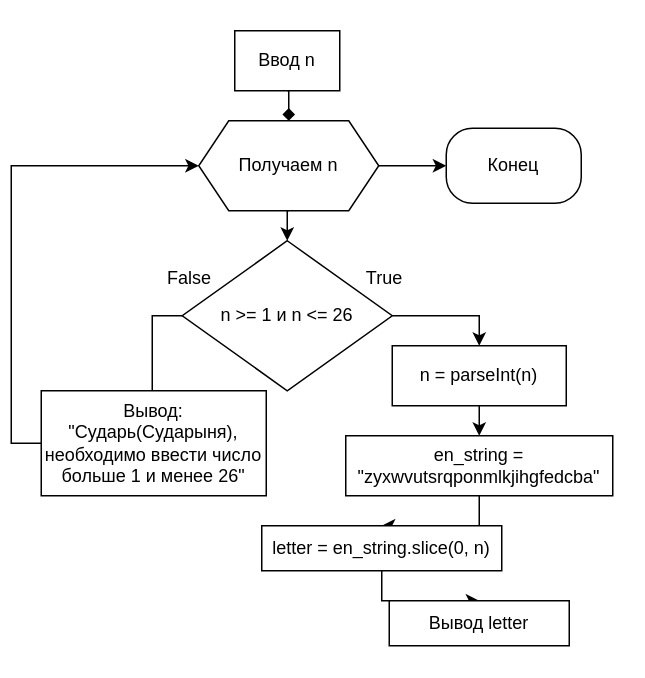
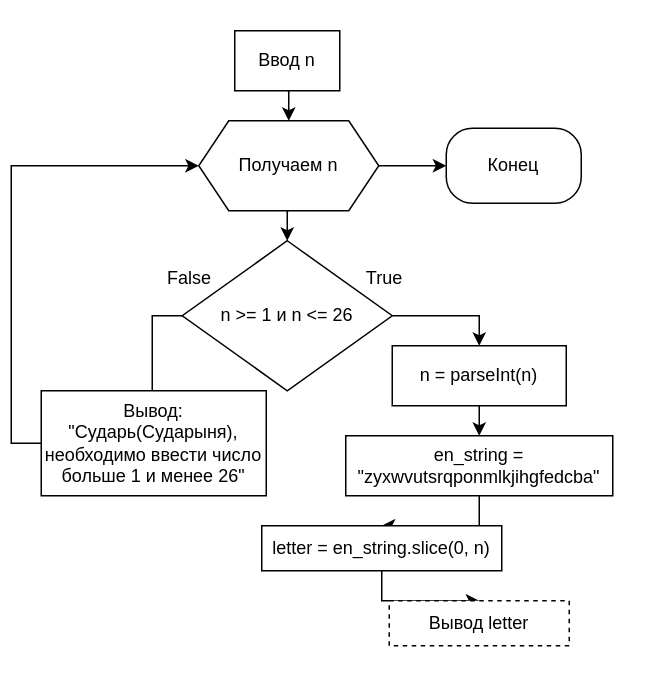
- <mxCell id="8" style="edgeStyle=orthogonalEdgeStyle;rounded=0;orthogonalLoop=1;jettySize=auto;html=1;exitX=0.5;exitY=1;exitDx=0;exitDy=0;entryX=0.5;entryY=0;entryDx=0;entryDy=0;endArrow=diamond;" edge="1" parent="1" source="9" target="7"><mxGeometry relative="1" as="geometry" /></mxCell>
+ <mxCell id="8" style="edgeStyle=orthogonalEdgeStyle;rounded=0;orthogonalLoop=1;jettySize=auto;html=1;exitX=0.5;exitY=1;exitDx=0;exitDy=0;entryX=0.5;entryY=0;entryDx=0;entryDy=0;" edge="1" parent="1" source="9" target="7"><mxGeometry relative="1" as="geometry" /></mxCell>
- <mxCell id="20" value="Вывод&amp;nbsp;letter" style="rounded=0;whiteSpace=wrap;html=1;" vertex="1" parent="1"><mxGeometry x="252" y="400" width="120" height="30" as="geometry" /></mxCell>
+ <mxCell id="20" value="Вывод&amp;nbsp;letter" style="rounded=0;whiteSpace=wrap;html=1;dashed=1;" vertex="1" parent="1"><mxGeometry x="252" y="400" width="120" height="30" as="geometry" /></mxCell>
